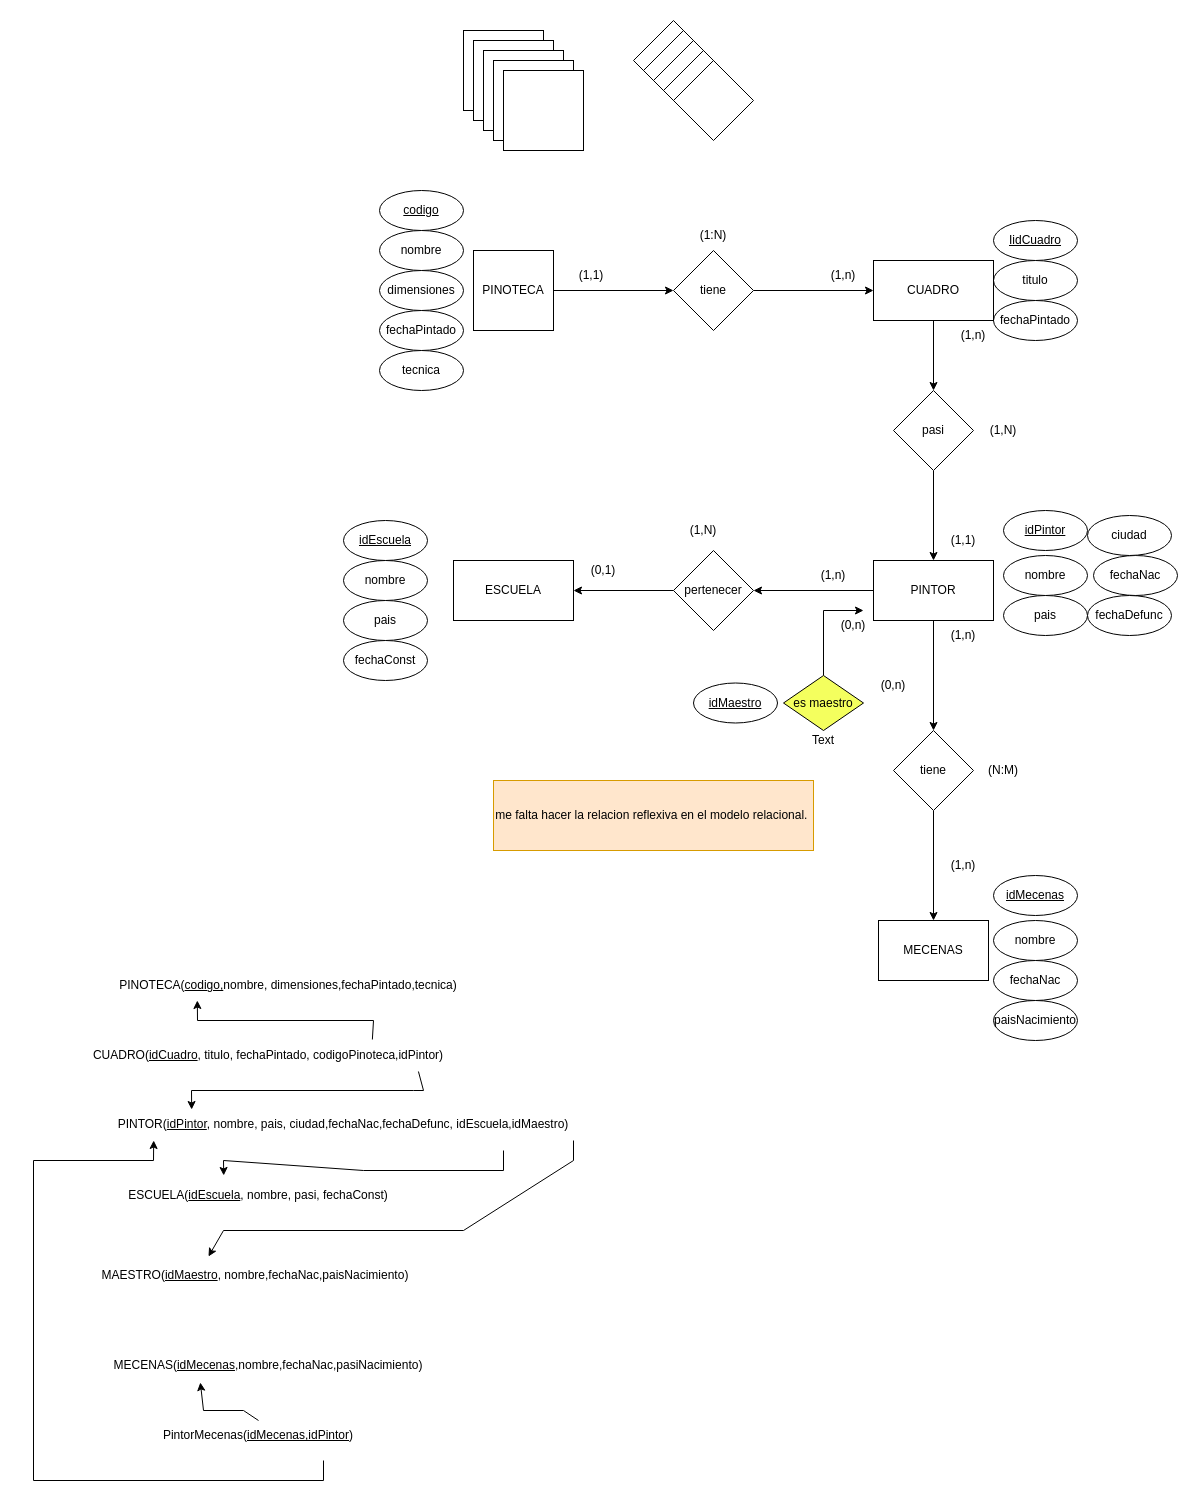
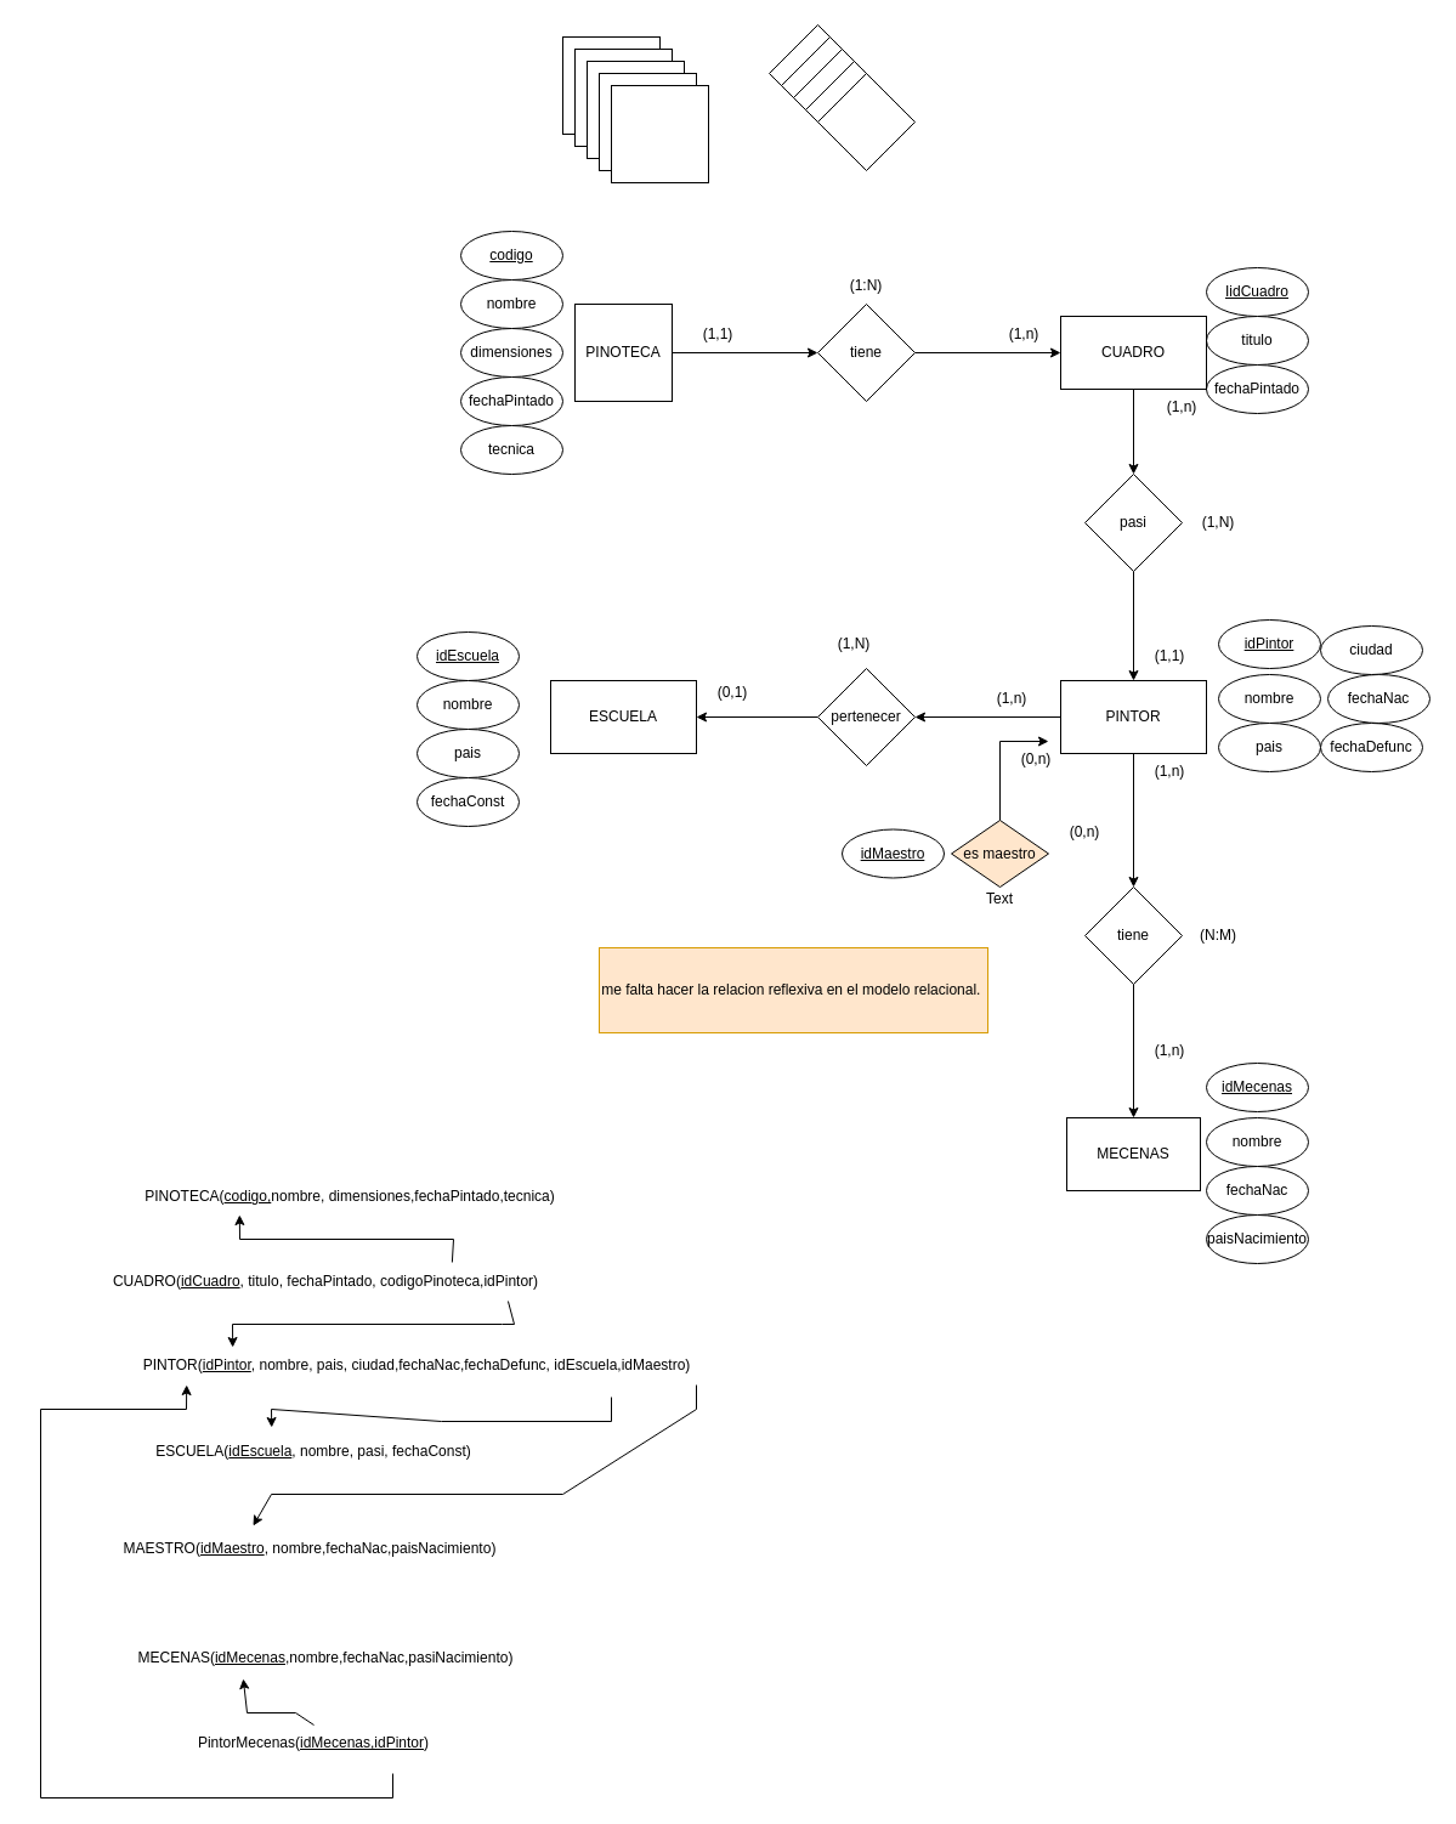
- <mxCell id="15" value="es maestro" style="rhombus;whiteSpace=wrap;html=1;fillColor=#F4FF5E;" parent="1" vertex="1"><mxGeometry x="783" y="675" width="80" height="55" as="geometry" /></mxCell>
+ <mxCell id="15" value="es maestro" style="rhombus;whiteSpace=wrap;html=1;fillColor=#ffe6cc;" parent="1" vertex="1"><mxGeometry x="783" y="675" width="80" height="55" as="geometry" /></mxCell>
